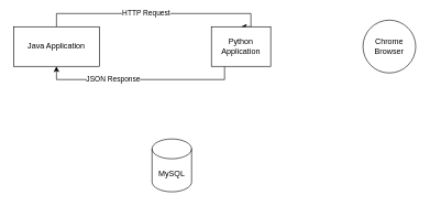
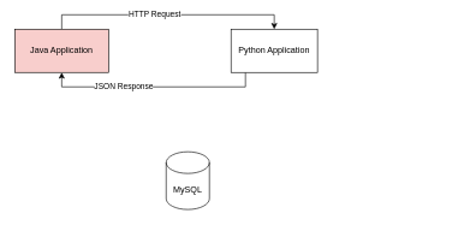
- <mxCell id="4" value="Java Application" style="rounded=0;whiteSpace=wrap;html=1;" vertex="1" parent="1"><mxGeometry x="20" y="40" width="130" height="60" as="geometry" /></mxCell>
+ <mxCell id="4" value="Java Application" style="rounded=0;whiteSpace=wrap;html=1;fillColor=#f8cecc;" vertex="1" parent="1"><mxGeometry x="20" y="40" width="130" height="60" as="geometry" /></mxCell>
- <mxCell id="7" value="Python Application" style="rounded=0;whiteSpace=wrap;html=1;" vertex="1" parent="1"><mxGeometry x="320" y="40" width="90" height="60" as="geometry" /></mxCell>
+ <mxCell id="7" value="Python Application" style="rounded=0;whiteSpace=wrap;html=1;" vertex="1" parent="1"><mxGeometry x="320" y="40" width="120" height="60" as="geometry" /></mxCell>
- <mxCell id="8" value="Chrome Browser" style="ellipse;whiteSpace=wrap;html=1;aspect=fixed;" vertex="1" parent="1"><mxGeometry x="550" y="30" width="80" height="80" as="geometry" /></mxCell>
